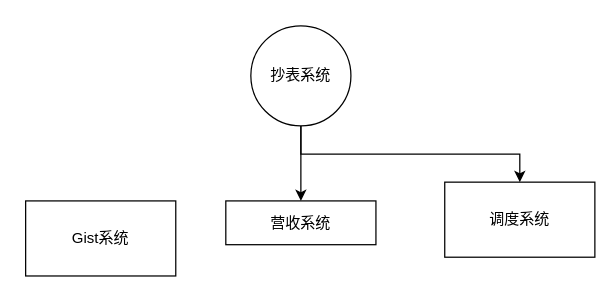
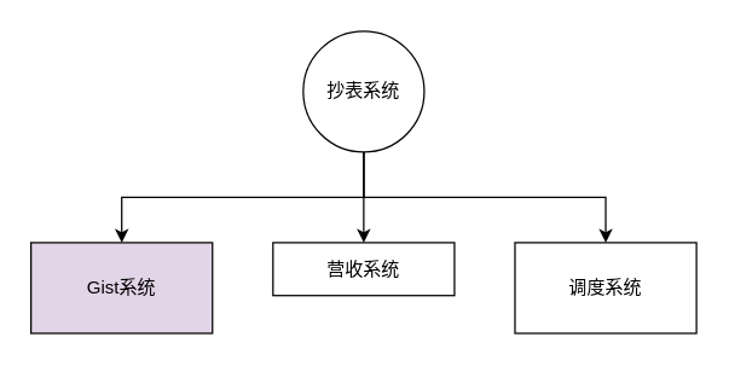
+ <mxCell id="3" style="edgeStyle=orthogonalEdgeStyle;rounded=0;orthogonalLoop=1;jettySize=auto;html=1;exitX=0.5;exitY=1;exitDx=0;exitDy=0;entryX=0.5;entryY=0;entryDx=0;entryDy=0;" edge="1" parent="1" source="5" target="7"><mxGeometry relative="1" as="geometry"><mxPoint x="80" y="150" as="targetPoint" /></mxGeometry></mxCell>
- <mxCell id="8" value="调度系统" style="rounded=0;whiteSpace=wrap;html=1;" vertex="1" parent="1"><mxGeometry x="355" y="145" width="120" height="60" as="geometry" /></mxCell>
+ <mxCell id="8" value="调度系统" style="rounded=0;whiteSpace=wrap;html=1;" vertex="1" parent="1"><mxGeometry x="340" y="160" width="120" height="60" as="geometry" /></mxCell>
- <mxCell id="7" value="Gist系统" style="rounded=0;whiteSpace=wrap;html=1;" vertex="1" parent="1"><mxGeometry x="20" y="160" width="120" height="60" as="geometry" /></mxCell>
+ <mxCell id="7" value="Gist系统" style="rounded=0;whiteSpace=wrap;html=1;fillColor=#e1d5e7;" vertex="1" parent="1"><mxGeometry x="20" y="160" width="120" height="60" as="geometry" /></mxCell>
